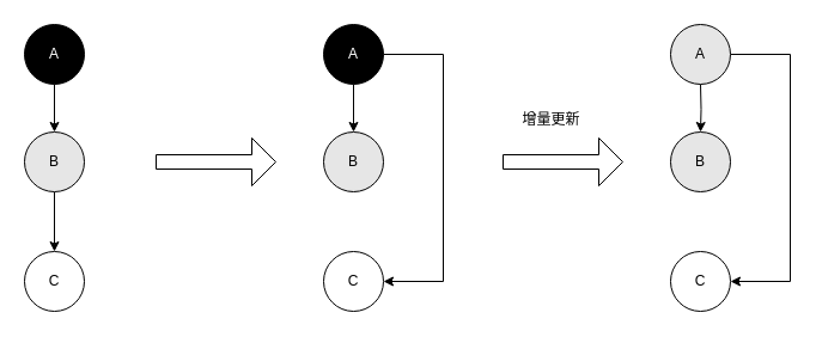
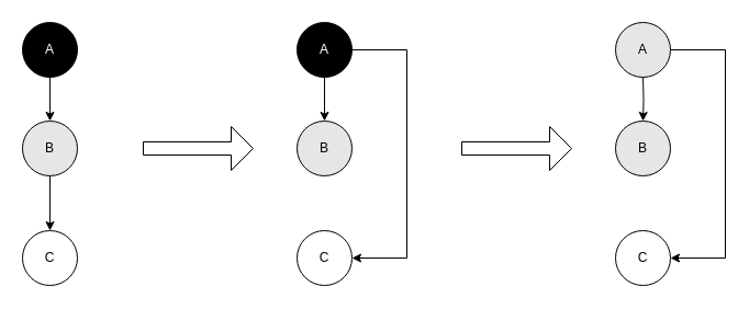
- <mxCell id="19" value="增量更新" style="text;html=1;align=center;verticalAlign=middle;resizable=0;points=[];autosize=1;strokeColor=none;fillColor=none;" vertex="1" parent="1"><mxGeometry x="430" y="90" width="60" height="20" as="geometry" /></mxCell>
